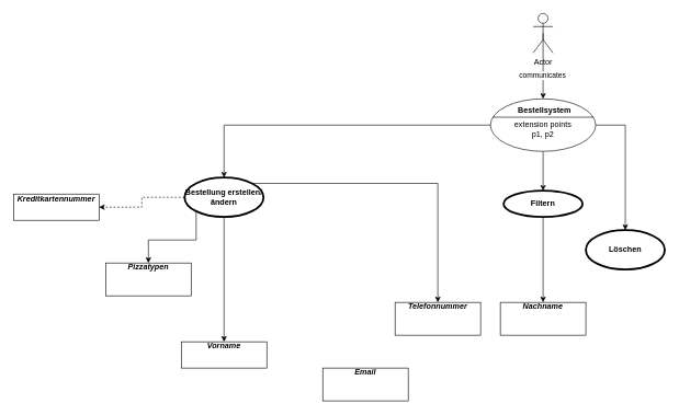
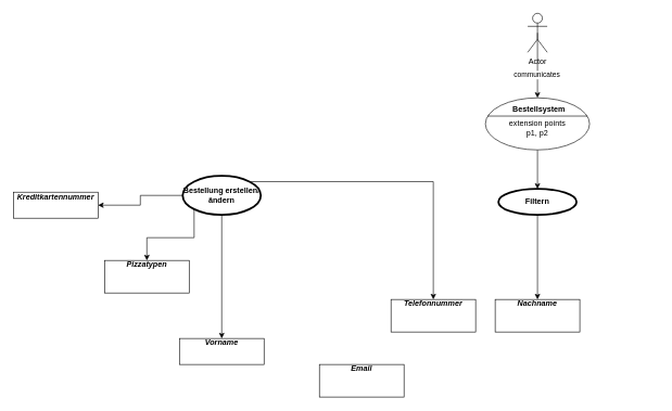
- <mxCell id="14" style="edgeStyle=orthogonalEdgeStyle;rounded=0;orthogonalLoop=1;jettySize=auto;html=1;exitX=0;exitY=0.5;exitDx=0;exitDy=0;entryX=0.5;entryY=0;entryDx=0;entryDy=0;exitPerimeter=0;" parent="1" source="12" target="9" edge="1"><mxGeometry relative="1" as="geometry" /></mxCell>
- <mxCell id="11" style="edgeStyle=orthogonalEdgeStyle;rounded=0;orthogonalLoop=1;jettySize=auto;html=1;exitX=1;exitY=0.5;exitDx=0;exitDy=0;exitPerimeter=0;entryX=0.5;entryY=0;entryDx=0;entryDy=0;" parent="1" source="12" target="23" edge="1"><mxGeometry relative="1" as="geometry"><mxPoint x="970" y="190.158" as="targetPoint" /></mxGeometry></mxCell>
- <mxCell id="5" style="edgeStyle=orthogonalEdgeStyle;rounded=0;orthogonalLoop=1;jettySize=auto;html=1;exitX=0;exitY=0.5;exitDx=0;exitDy=0;entryX=1;entryY=0.5;entryDx=0;entryDy=0;dashed=1;" edge="1" parent="1" source="9" target="17"><mxGeometry relative="1" as="geometry" /></mxCell>
+ <mxCell id="5" style="edgeStyle=orthogonalEdgeStyle;rounded=0;orthogonalLoop=1;jettySize=auto;html=1;exitX=0;exitY=0.5;exitDx=0;exitDy=0;entryX=1;entryY=0.5;entryDx=0;entryDy=0;" edge="1" parent="1" source="9" target="17"><mxGeometry relative="1" as="geometry" /></mxCell>
- <mxCell id="23" value="Löschen" style="shape=ellipse;html=1;strokeWidth=3;fontStyle=1;whiteSpace=wrap;align=center;perimeter=ellipsePerimeter;" parent="1" vertex="1"><mxGeometry x="890" y="350" width="120" height="60" as="geometry" /></mxCell>
